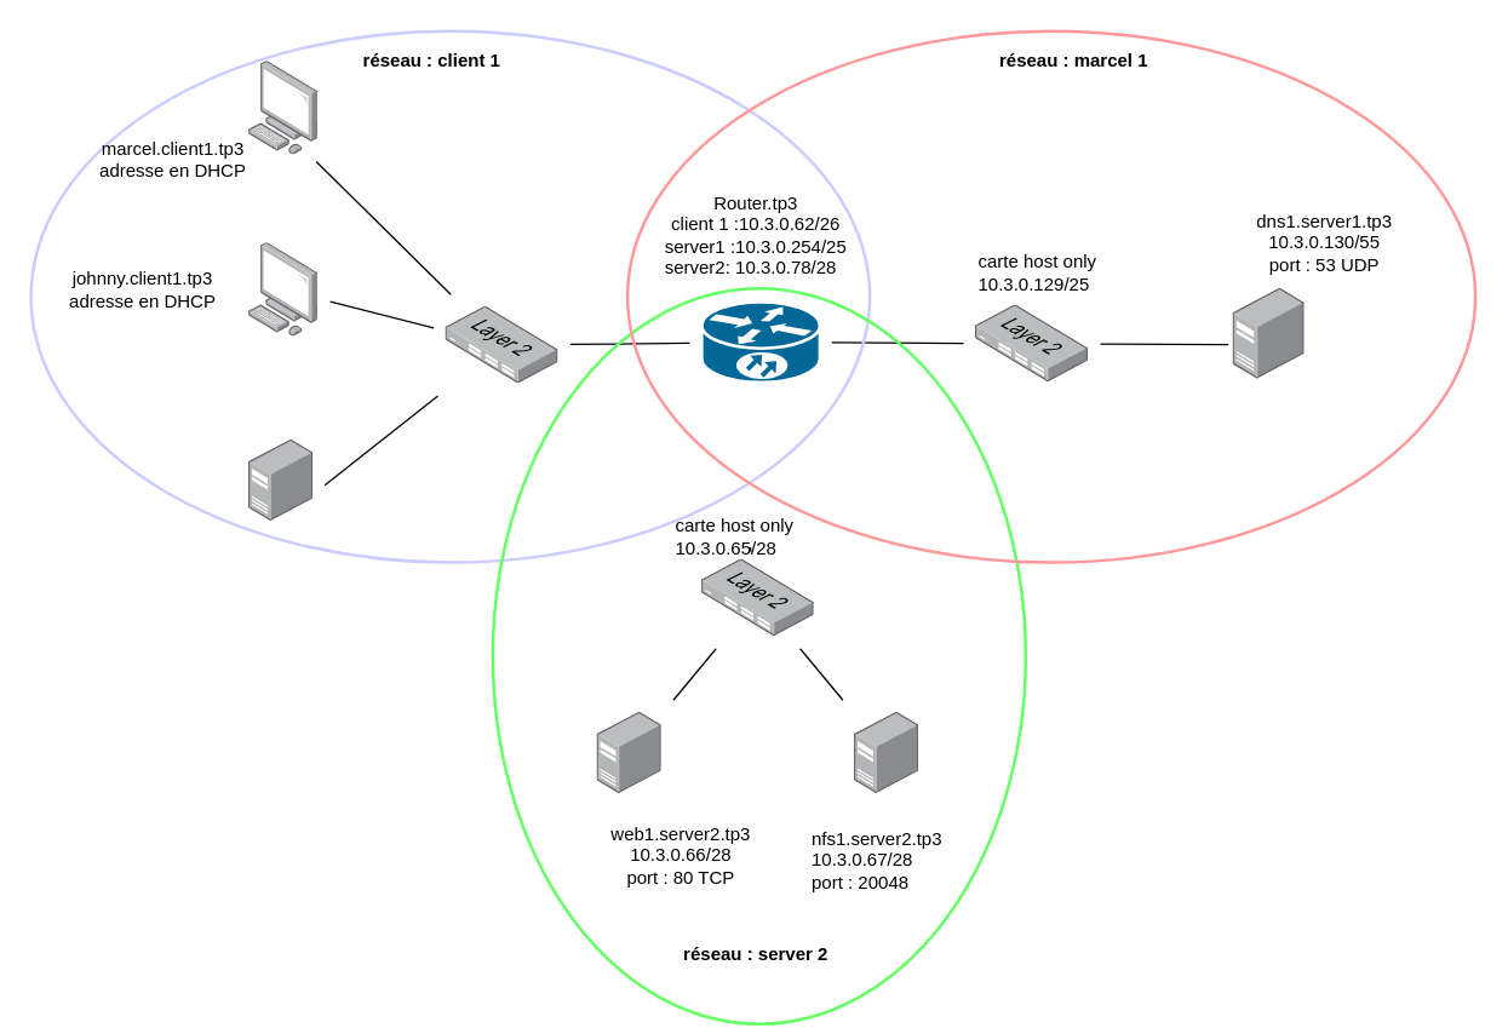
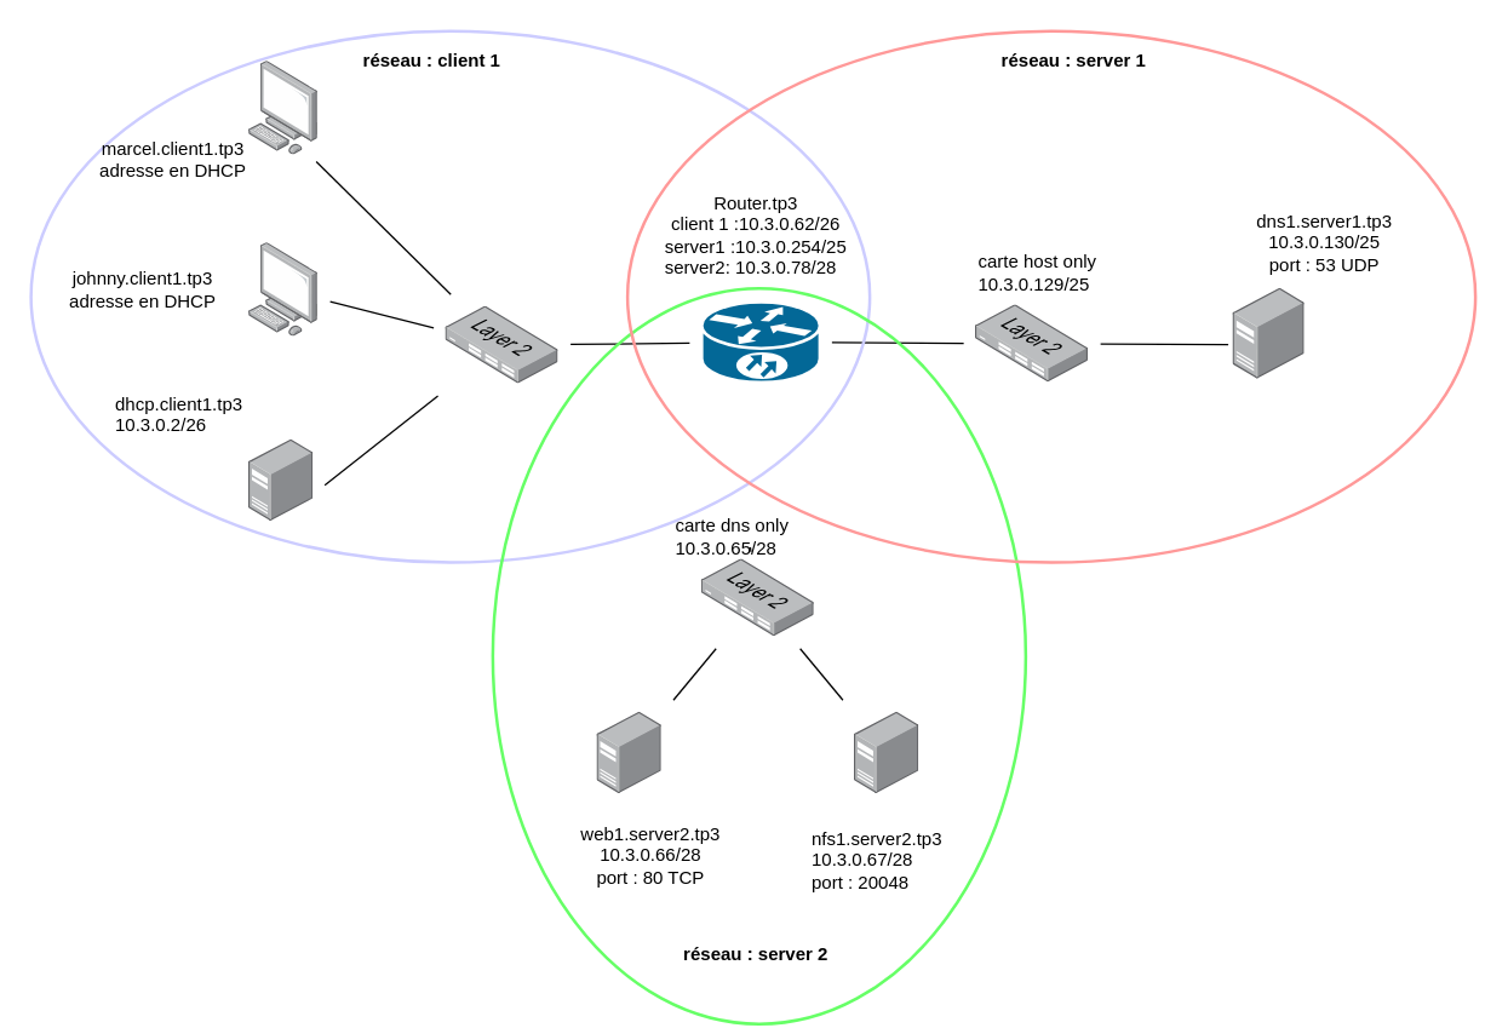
- <mxCell id="25" value="&lt;b&gt;réseau : marcel 1&lt;/b&gt;" style="text;html=1;strokeColor=none;fillColor=none;align=center;verticalAlign=middle;whiteSpace=wrap;rounded=0;sketch=0;hachureGap=4;pointerEvents=0;" vertex="1" parent="1"><mxGeometry x="654" y="30" width="110" height="20" as="geometry" /></mxCell>
+ <mxCell id="25" value="&lt;b&gt;réseau : server 1&lt;/b&gt;" style="text;html=1;strokeColor=none;fillColor=none;align=center;verticalAlign=middle;whiteSpace=wrap;rounded=0;sketch=0;hachureGap=4;pointerEvents=0;" vertex="1" parent="1"><mxGeometry x="654" y="30" width="110" height="20" as="geometry" /></mxCell>
- <mxCell id="31" value="&lt;span style=&quot;text-align: left&quot;&gt;dns1.server1.tp3&lt;br&gt;10.3.0.130/55&lt;br&gt;port : 53 UDP&lt;br&gt;&lt;/span&gt;" style="text;html=1;align=center;verticalAlign=middle;resizable=0;points=[];autosize=1;strokeColor=none;fillColor=none;" vertex="1" parent="1"><mxGeometry x="819" y="135" width="110" height="50" as="geometry" /></mxCell>
+ <mxCell id="31" value="&lt;span style=&quot;text-align: left&quot;&gt;dns1.server1.tp3&lt;br&gt;10.3.0.130/25&lt;br&gt;port : 53 UDP&lt;br&gt;&lt;/span&gt;" style="text;html=1;align=center;verticalAlign=middle;resizable=0;points=[];autosize=1;strokeColor=none;fillColor=none;" vertex="1" parent="1"><mxGeometry x="819" y="135" width="110" height="50" as="geometry" /></mxCell>
+ <mxCell id="29" value="dhcp.client1.tp3&lt;br&gt;10.3.0.2/26" style="text;whiteSpace=wrap;html=1;" vertex="1" parent="1"><mxGeometry x="74" y="253" width="120" height="37" as="geometry" /></mxCell>
- <mxCell id="32" value="carte host only&lt;br&gt;10.3.0.65/28" style="text;html=1;strokeColor=none;fillColor=none;align=left;verticalAlign=middle;whiteSpace=wrap;rounded=0;sketch=0;hachureGap=4;pointerEvents=0;" vertex="1" parent="1"><mxGeometry x="444" y="344" width="100" height="20" as="geometry" /></mxCell>
+ <mxCell id="32" value="carte dns only&lt;br&gt;10.3.0.65/28" style="text;html=1;strokeColor=none;fillColor=none;align=left;verticalAlign=middle;whiteSpace=wrap;rounded=0;sketch=0;hachureGap=4;pointerEvents=0;" vertex="1" parent="1"><mxGeometry x="444" y="344" width="100" height="20" as="geometry" /></mxCell>
- <mxCell id="34" value="&lt;span style=&quot;text-align: left&quot;&gt;web1.server2.tp3&lt;br&gt;10.3.0.66/28&lt;br&gt;port : 80 TCP&lt;br&gt;&lt;/span&gt;" style="text;html=1;align=center;verticalAlign=middle;resizable=0;points=[];autosize=1;strokeColor=none;fillColor=none;" vertex="1" parent="1"><mxGeometry x="394" y="540" width="110" height="50" as="geometry" /></mxCell>
+ <mxCell id="34" value="&lt;span style=&quot;text-align: left&quot;&gt;web1.server2.tp3&lt;br&gt;10.3.0.66/28&lt;br&gt;port : 80 TCP&lt;br&gt;&lt;/span&gt;" style="text;html=1;align=center;verticalAlign=middle;resizable=0;points=[];autosize=1;strokeColor=none;fillColor=none;" vertex="1" parent="1"><mxGeometry x="374" y="540" width="110" height="50" as="geometry" /></mxCell>
